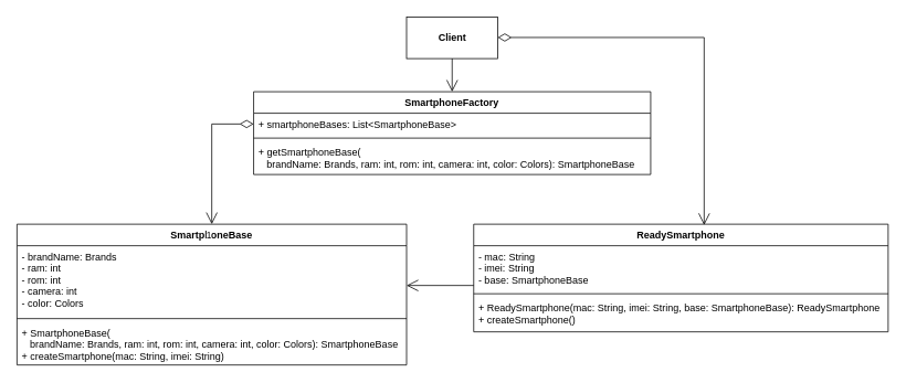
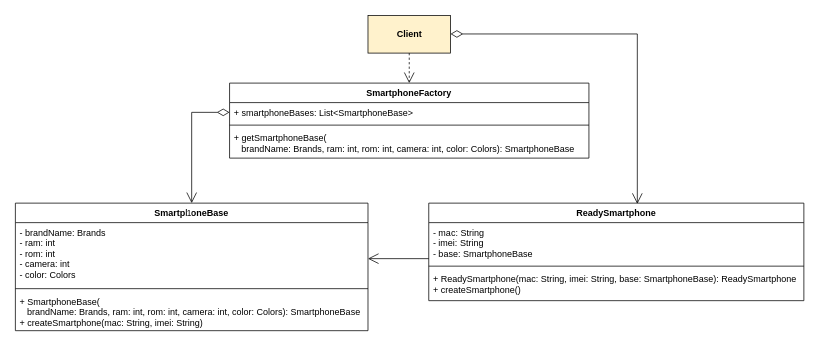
- <mxCell id="14" value="&lt;b&gt;Client&lt;/b&gt;" style="html=1;" vertex="1" parent="1"><mxGeometry x="490" y="20" width="110" height="50" as="geometry" /></mxCell>
+ <mxCell id="14" value="&lt;b&gt;Client&lt;/b&gt;" style="html=1;fillColor=#fff2cc;" vertex="1" parent="1"><mxGeometry x="490" y="20" width="110" height="50" as="geometry" /></mxCell>
- <mxCell id="18" value="" style="endArrow=open;endFill=1;endSize=12;html=1;strokeWidth=1;exitX=0.5;exitY=1;exitDx=0;exitDy=0;entryX=0.5;entryY=0;entryDx=0;entryDy=0;" edge="1" parent="1" source="14" target="10"><mxGeometry width="160" relative="1" as="geometry"><mxPoint x="461" y="320" as="sourcePoint" /><mxPoint x="621" y="320" as="targetPoint" /></mxGeometry></mxCell>
+ <mxCell id="18" value="" style="endArrow=open;endFill=1;endSize=12;html=1;strokeWidth=1;exitX=0.5;exitY=1;exitDx=0;exitDy=0;entryX=0.5;entryY=0;entryDx=0;entryDy=0;dashed=1;" edge="1" parent="1" source="14" target="10"><mxGeometry width="160" relative="1" as="geometry"><mxPoint x="461" y="320" as="sourcePoint" /><mxPoint x="621" y="320" as="targetPoint" /></mxGeometry></mxCell>
